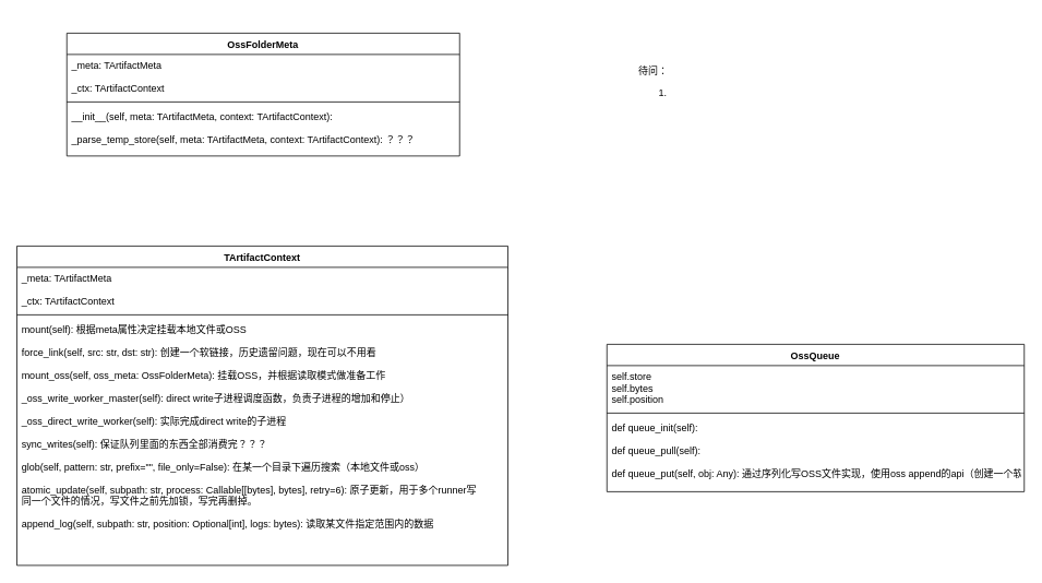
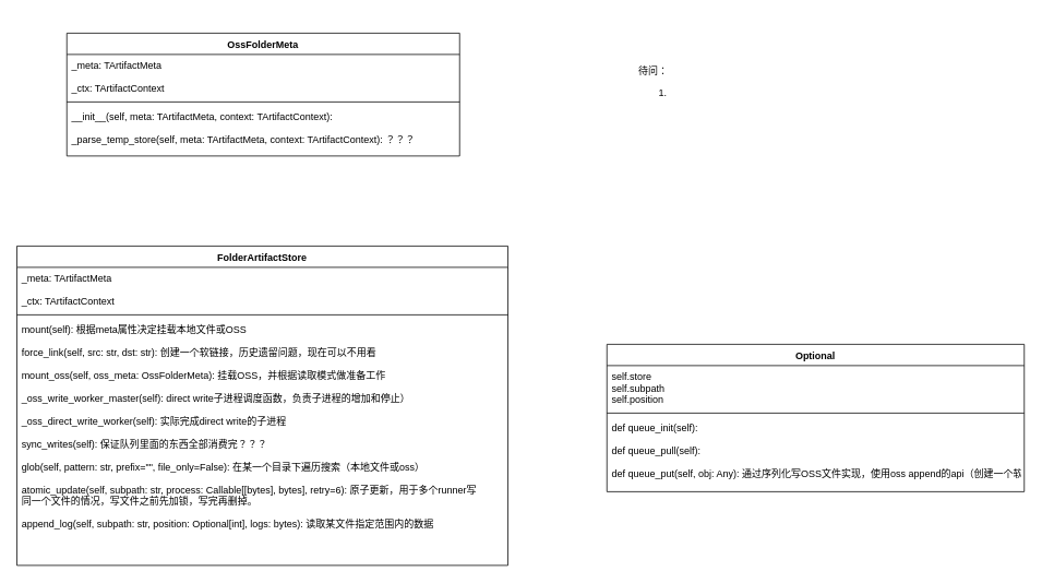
- <mxCell id="6" value="TArtifactContext" style="swimlane;fontStyle=1;align=center;verticalAlign=top;childLayout=stackLayout;horizontal=1;startSize=26;horizontalStack=0;resizeParent=1;resizeParentMax=0;resizeLast=0;collapsible=1;marginBottom=0;" parent="1" vertex="1"><mxGeometry x="20" y="300" width="600" height="390" as="geometry" /></mxCell>
+ <mxCell id="6" value="FolderArtifactStore" style="swimlane;fontStyle=1;align=center;verticalAlign=top;childLayout=stackLayout;horizontal=1;startSize=26;horizontalStack=0;resizeParent=1;resizeParentMax=0;resizeLast=0;collapsible=1;marginBottom=0;" parent="1" vertex="1"><mxGeometry x="20" y="300" width="600" height="390" as="geometry" /></mxCell>
- <mxCell id="10" value="OssQueue" style="swimlane;fontStyle=1;align=center;verticalAlign=top;childLayout=stackLayout;horizontal=1;startSize=26;horizontalStack=0;resizeParent=1;resizeParentMax=0;resizeLast=0;collapsible=1;marginBottom=0;" parent="1" vertex="1"><mxGeometry x="741" y="420" width="510" height="180" as="geometry" /></mxCell>
+ <mxCell id="10" value="Optional" style="swimlane;fontStyle=1;align=center;verticalAlign=top;childLayout=stackLayout;horizontal=1;startSize=26;horizontalStack=0;resizeParent=1;resizeParentMax=0;resizeLast=0;collapsible=1;marginBottom=0;" parent="1" vertex="1"><mxGeometry x="741" y="420" width="510" height="180" as="geometry" /></mxCell>
- <mxCell id="11" value="self.store&#10;        self.bytes&#10;        self.position" style="text;strokeColor=none;fillColor=none;align=left;verticalAlign=top;spacingLeft=4;spacingRight=4;overflow=hidden;rotatable=0;points=[[0,0.5],[1,0.5]];portConstraint=eastwest;" parent="10" vertex="1"><mxGeometry y="26" width="510" height="54" as="geometry" /></mxCell>
+ <mxCell id="11" value="self.store&#10;        self.subpath&#10;        self.position" style="text;strokeColor=none;fillColor=none;align=left;verticalAlign=top;spacingLeft=4;spacingRight=4;overflow=hidden;rotatable=0;points=[[0,0.5],[1,0.5]];portConstraint=eastwest;" parent="10" vertex="1"><mxGeometry y="26" width="510" height="54" as="geometry" /></mxCell>
